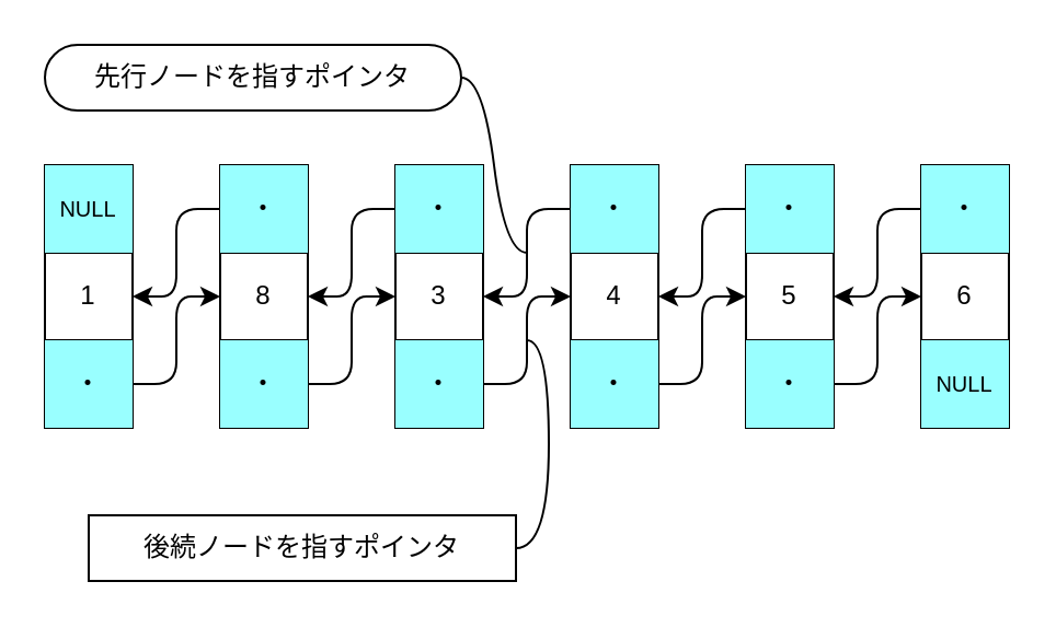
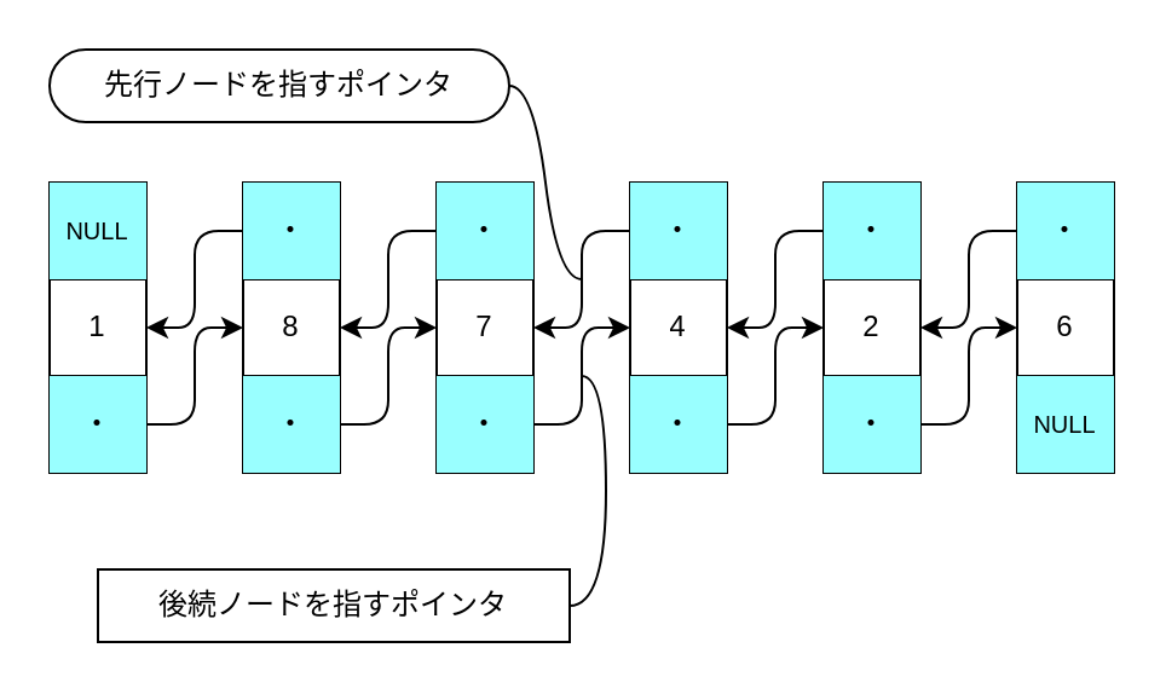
- <mxCell id="27" value="3" style="shape=partialRectangle;html=1;whiteSpace=wrap;connectable=0;overflow=hidden;fillColor=none;top=0;left=0;bottom=0;right=0;pointerEvents=1;labelBackgroundColor=none;strokeColor=#F0F0F0;" parent="26" vertex="1"><mxGeometry width="40" height="40" as="geometry"><mxRectangle width="40" height="40" as="alternateBounds" /></mxGeometry></mxCell>
+ <mxCell id="27" value="7" style="shape=partialRectangle;html=1;whiteSpace=wrap;connectable=0;overflow=hidden;fillColor=none;top=0;left=0;bottom=0;right=0;pointerEvents=1;labelBackgroundColor=none;strokeColor=#F0F0F0;" parent="26" vertex="1"><mxGeometry width="40" height="40" as="geometry"><mxRectangle width="40" height="40" as="alternateBounds" /></mxGeometry></mxCell>
- <mxCell id="41" value="5" style="shape=partialRectangle;html=1;whiteSpace=wrap;connectable=0;overflow=hidden;fillColor=none;top=0;left=0;bottom=0;right=0;pointerEvents=1;labelBackgroundColor=none;strokeColor=#F0F0F0;" parent="40" vertex="1"><mxGeometry width="40" height="40" as="geometry"><mxRectangle width="40" height="40" as="alternateBounds" /></mxGeometry></mxCell>
+ <mxCell id="41" value="2" style="shape=partialRectangle;html=1;whiteSpace=wrap;connectable=0;overflow=hidden;fillColor=none;top=0;left=0;bottom=0;right=0;pointerEvents=1;labelBackgroundColor=none;strokeColor=#F0F0F0;" parent="40" vertex="1"><mxGeometry width="40" height="40" as="geometry"><mxRectangle width="40" height="40" as="alternateBounds" /></mxGeometry></mxCell>
